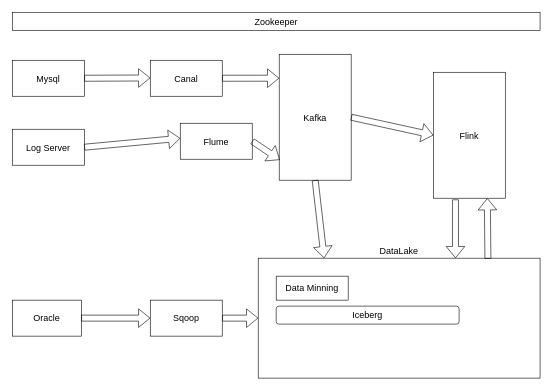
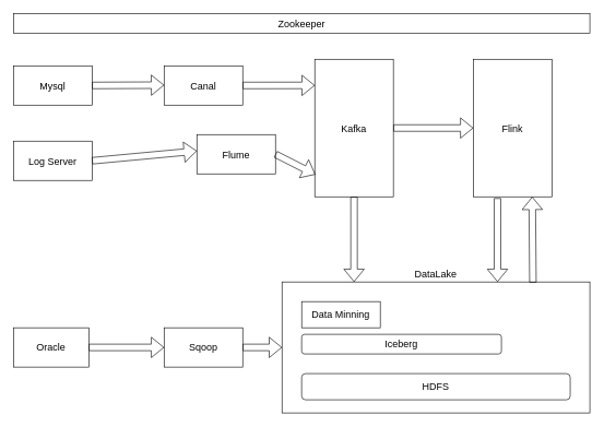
- <mxCell id="9" value="Kafka" style="rounded=0;whiteSpace=wrap;html=1;fontSize=15;" vertex="1" parent="1"><mxGeometry x="465" y="90" width="120" height="210" as="geometry" /></mxCell>
+ <mxCell id="9" value="Kafka" style="rounded=0;whiteSpace=wrap;html=1;fontSize=15;" vertex="1" parent="1"><mxGeometry x="480" y="90" width="120" height="210" as="geometry" /></mxCell>
- <mxCell id="6" value="Flink" style="rounded=0;whiteSpace=wrap;html=1;fontSize=15;" vertex="1" parent="1"><mxGeometry x="722" y="120" width="120" height="210" as="geometry" /></mxCell>
+ <mxCell id="6" value="Flink" style="rounded=0;whiteSpace=wrap;html=1;fontSize=15;" vertex="1" parent="1"><mxGeometry x="722" y="90" width="120" height="210" as="geometry" /></mxCell>
+ <mxCell id="18" value="HDFS" style="rounded=1;whiteSpace=wrap;html=1;fontSize=15;" vertex="1" parent="1"><mxGeometry x="460" y="570" width="410" height="40" as="geometry" /></mxCell>
